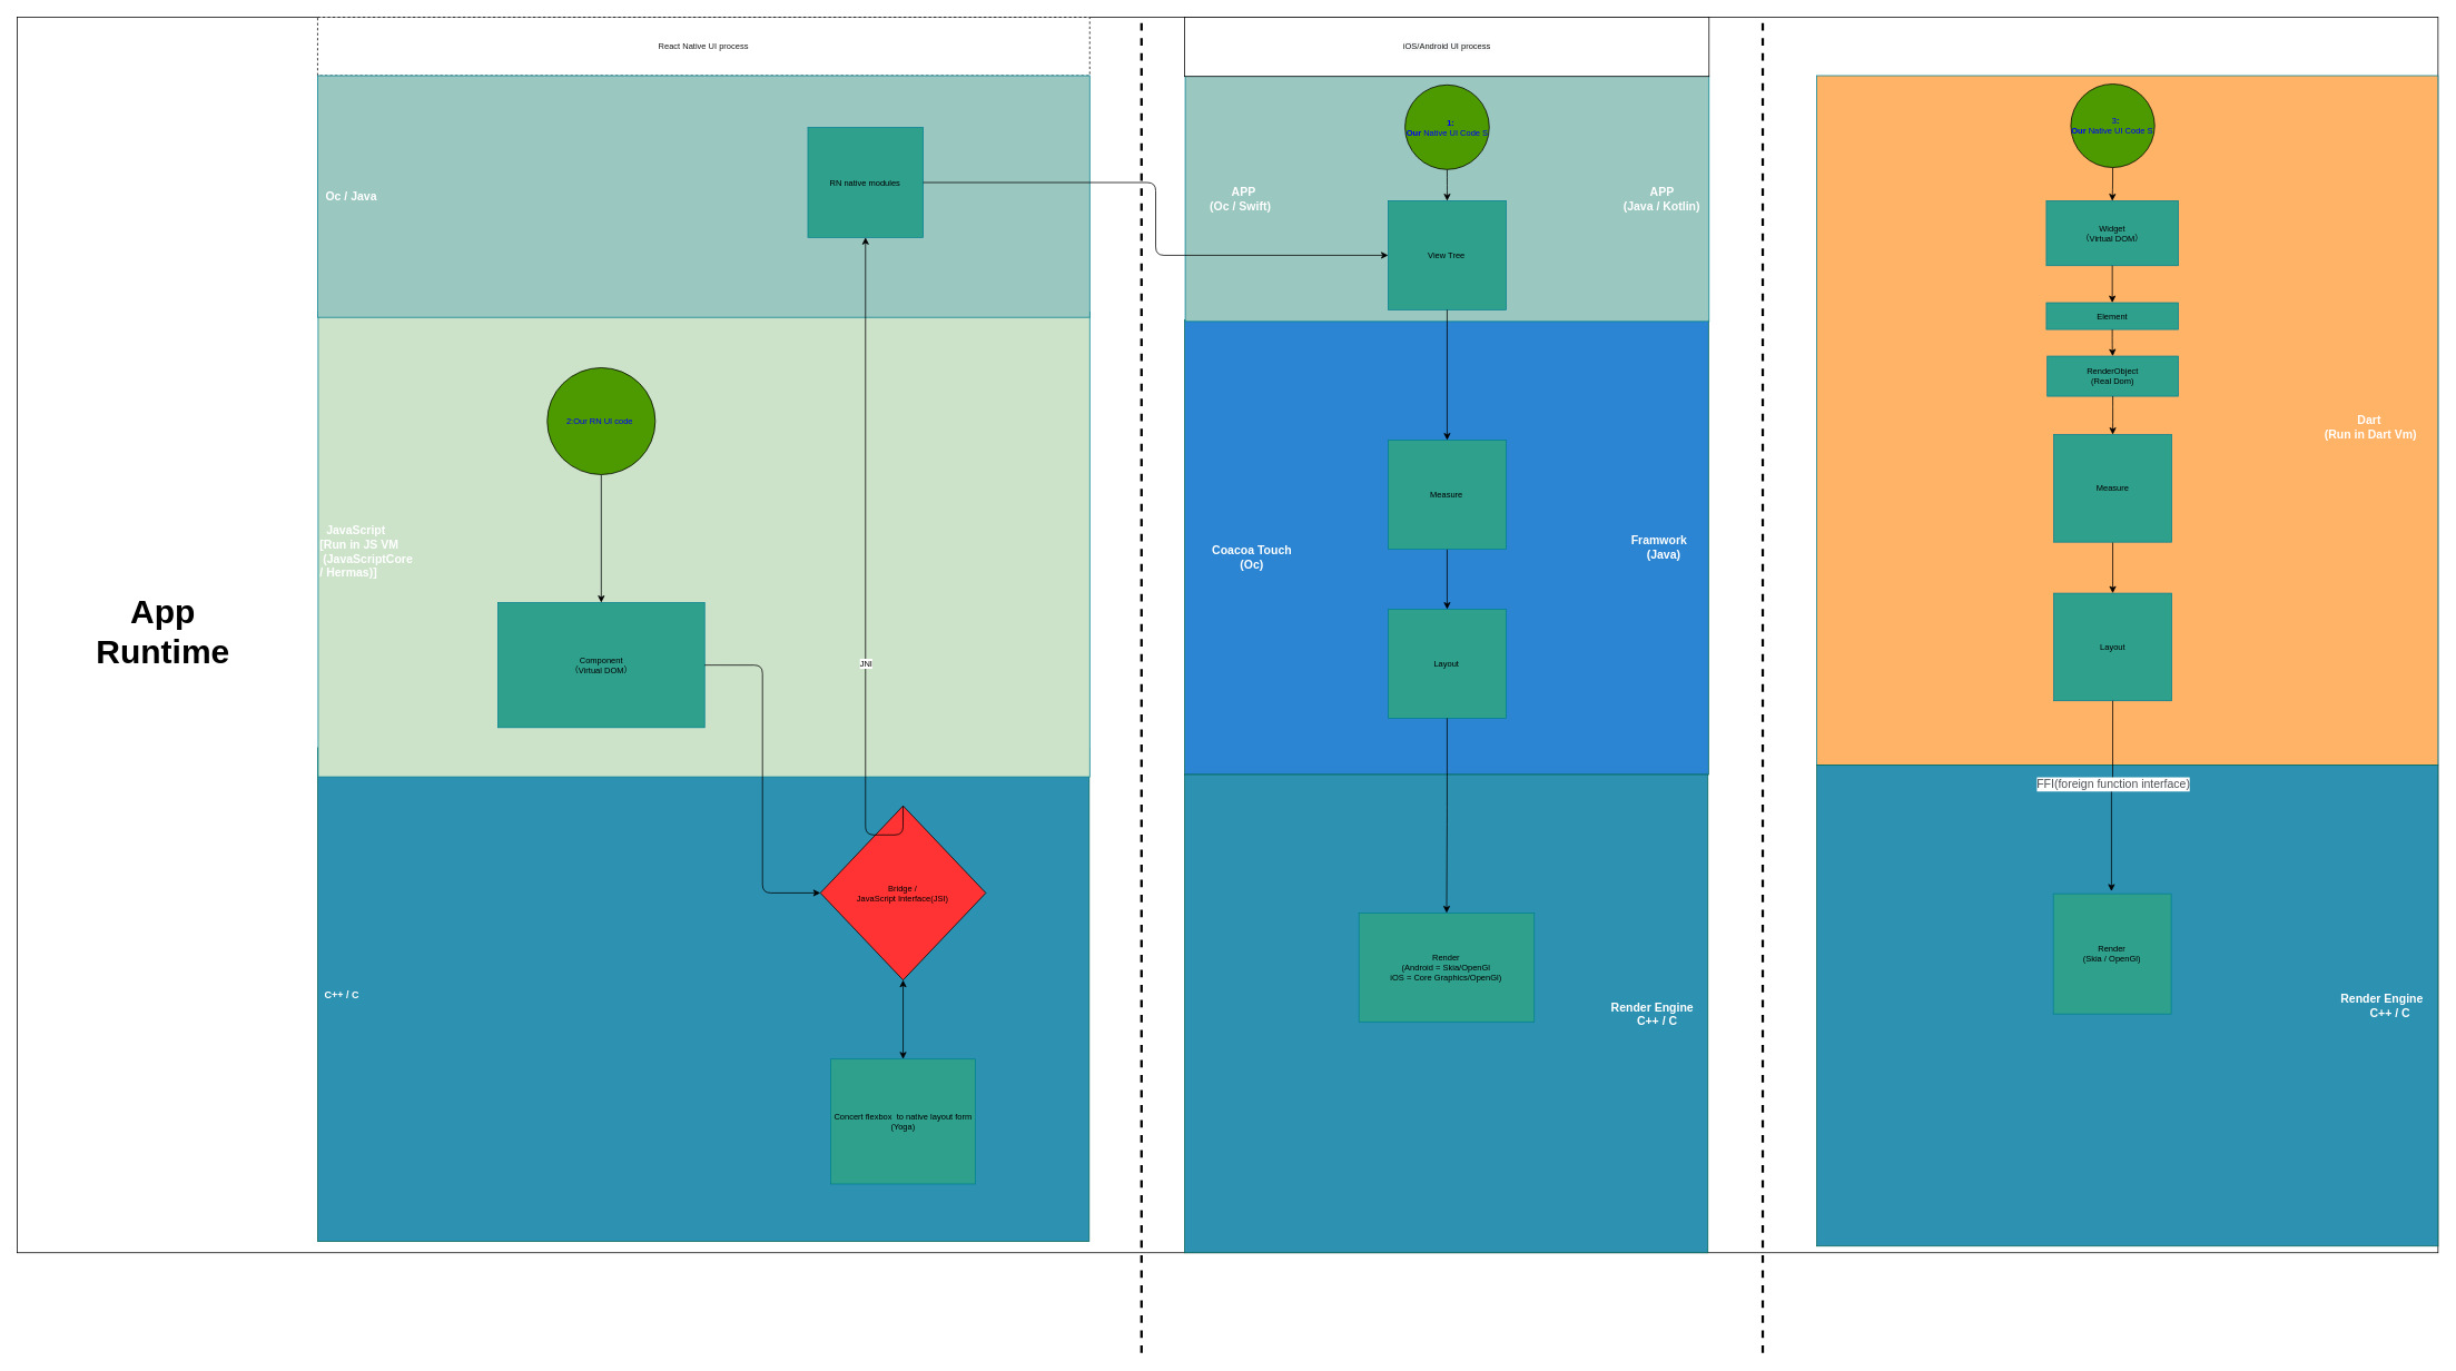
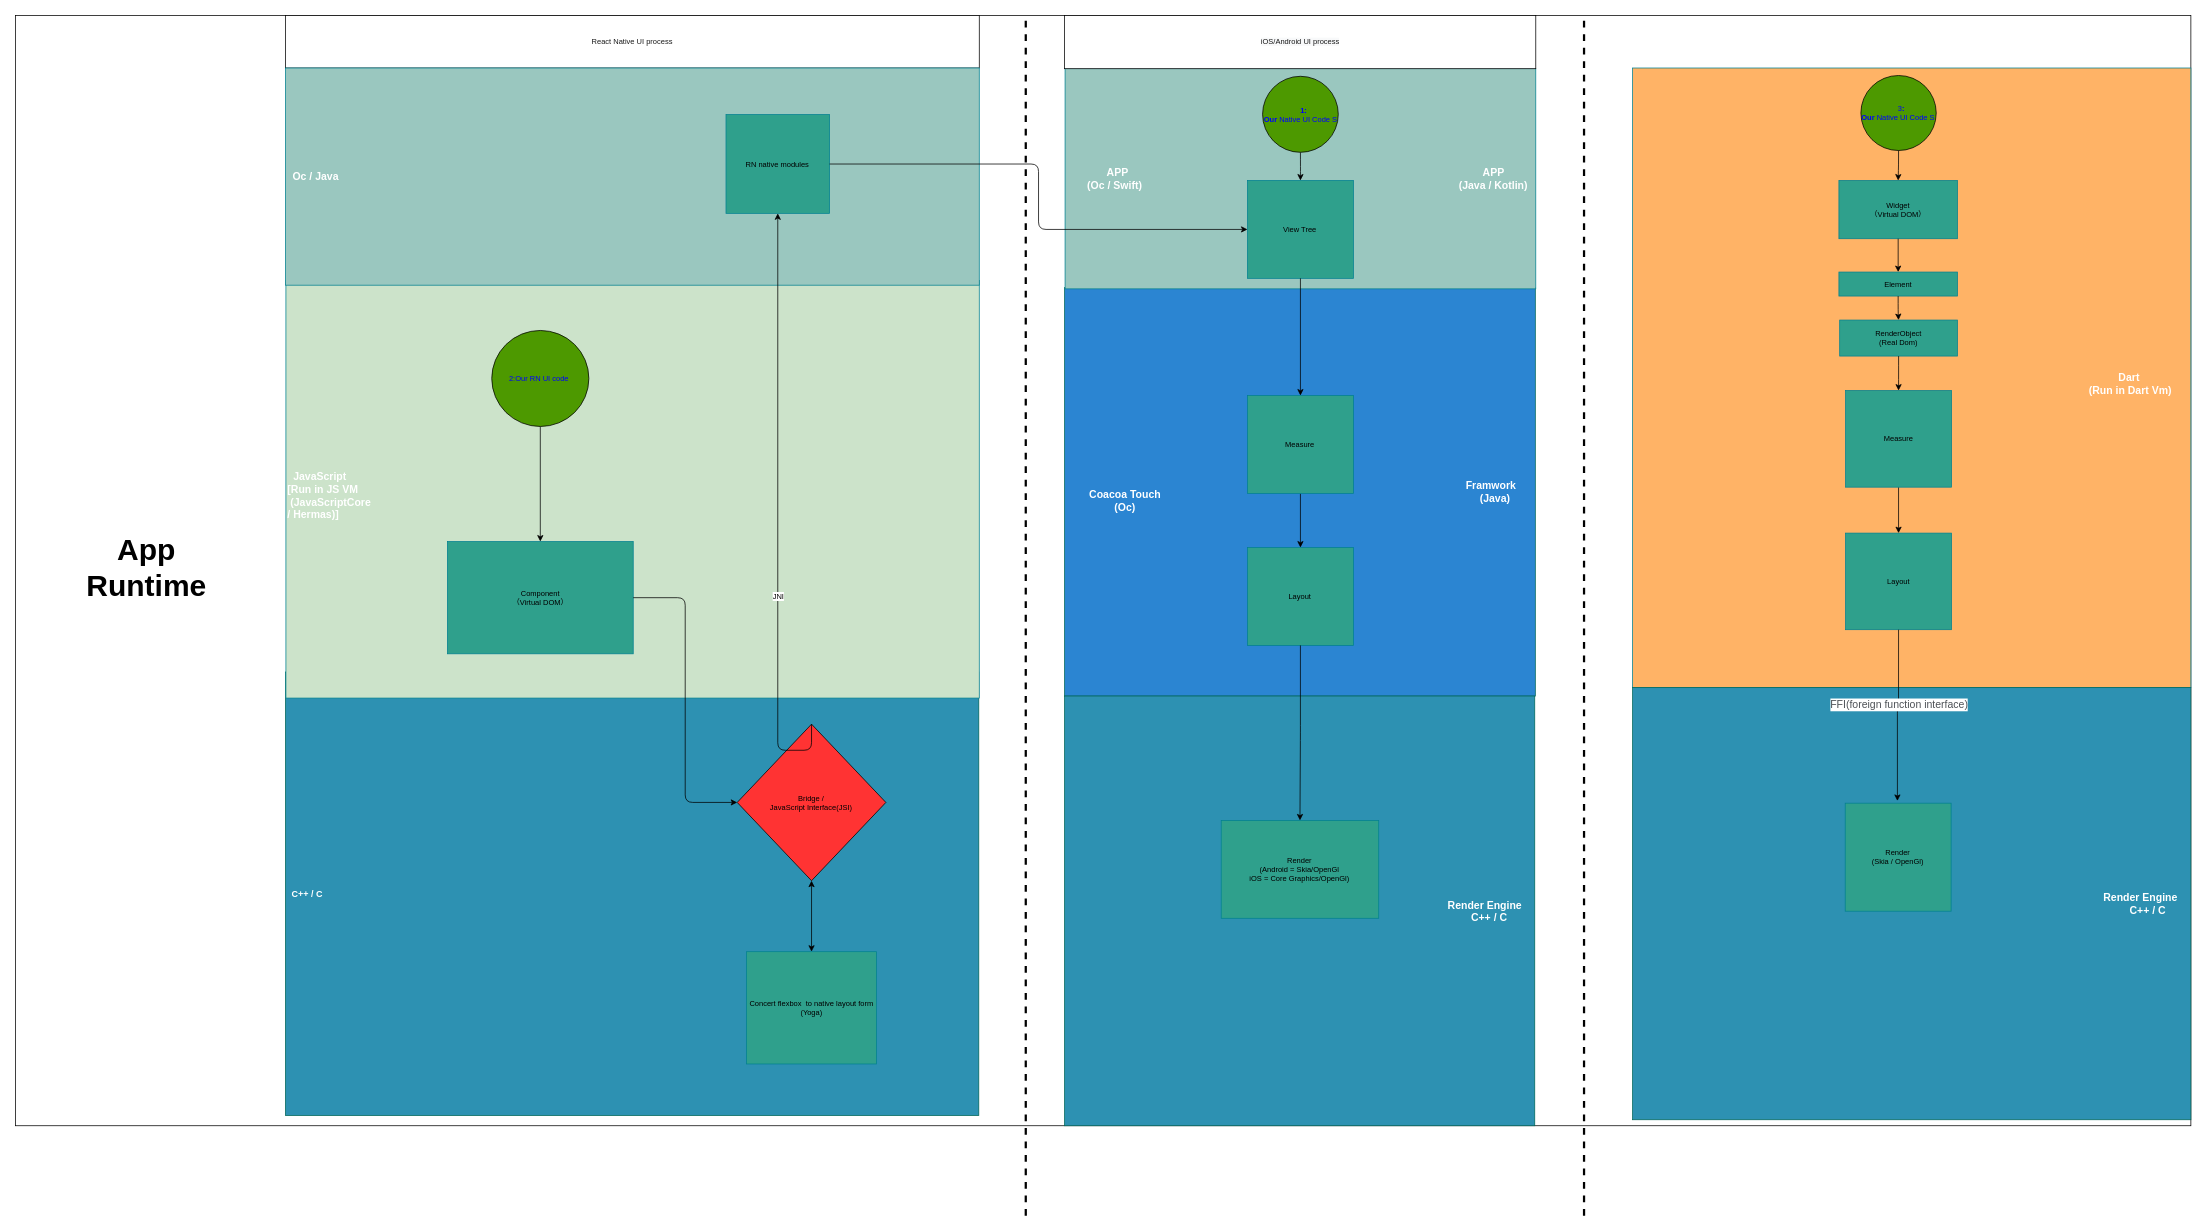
- <mxCell id="20" value="&lt;span style=&quot;color: rgb(26 , 26 , 26)&quot;&gt;React Native UI process&lt;/span&gt;" style="whiteSpace=wrap;html=1;rounded=0;sketch=0;fontSize=10;fontColor=#FFFFFF;fillColor=#FFFFFF;container=0;dashed=1;" parent="2" vertex="1"><mxGeometry x="360" width="924.899" height="70" as="geometry" /></mxCell>
+ <mxCell id="20" value="&lt;span style=&quot;color: rgb(26 , 26 , 26)&quot;&gt;React Native UI process&lt;/span&gt;" style="whiteSpace=wrap;html=1;rounded=0;sketch=0;fontSize=10;fontColor=#FFFFFF;fillColor=#FFFFFF;container=0;" parent="2" vertex="1"><mxGeometry x="360" width="924.899" height="70" as="geometry" /></mxCell>
